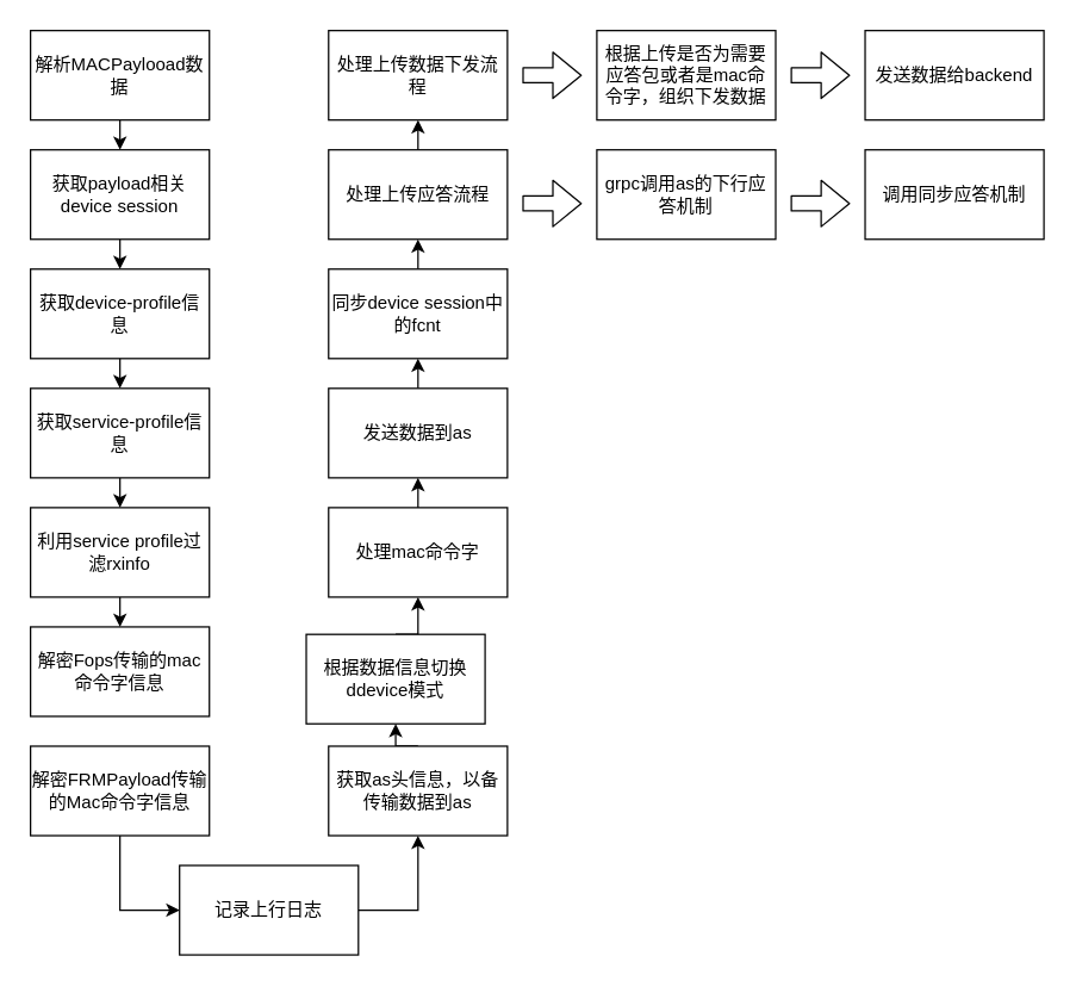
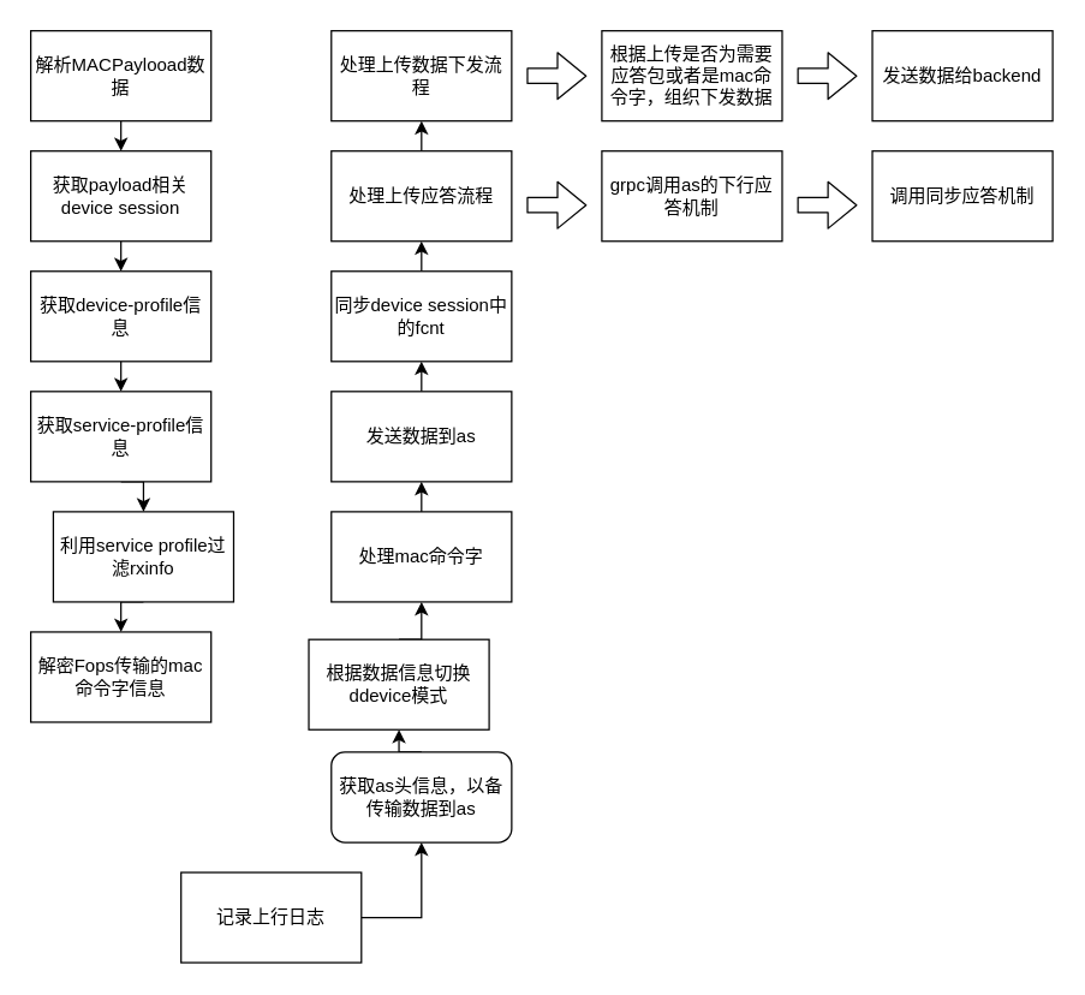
- <mxCell id="11" value="利用service profile过滤rxinfo" style="rounded=0;whiteSpace=wrap;html=1;" parent="1" vertex="1"><mxGeometry x="20" y="340" width="120" height="60" as="geometry" /></mxCell>
+ <mxCell id="11" value="利用service profile过滤rxinfo" style="rounded=0;whiteSpace=wrap;html=1;" parent="1" vertex="1"><mxGeometry x="35" y="340" width="120" height="60" as="geometry" /></mxCell>
- <mxCell id="14" value="解密FRMPayload传输的Mac命令字信息" style="rounded=0;whiteSpace=wrap;html=1;" parent="1" vertex="1"><mxGeometry x="20" y="500" width="120" height="60" as="geometry" /></mxCell>
- <mxCell id="18" value="获取as头信息，以备传输数据到as" style="rounded=0;whiteSpace=wrap;html=1;" parent="1" vertex="1"><mxGeometry x="220" y="500" width="120" height="60" as="geometry" /></mxCell>
+ <mxCell id="18" value="获取as头信息，以备传输数据到as" style="whiteSpace=wrap;html=1;rounded=1;" parent="1" vertex="1"><mxGeometry x="220" y="500" width="120" height="60" as="geometry" /></mxCell>
- <mxCell id="13" style="edgeStyle=orthogonalEdgeStyle;rounded=0;orthogonalLoop=1;jettySize=auto;html=1;exitX=0.5;exitY=1;exitDx=0;exitDy=0;entryX=0;entryY=0.5;entryDx=0;entryDy=0;" parent="1" source="14" target="16" edge="1"><mxGeometry relative="1" as="geometry" /></mxCell>
